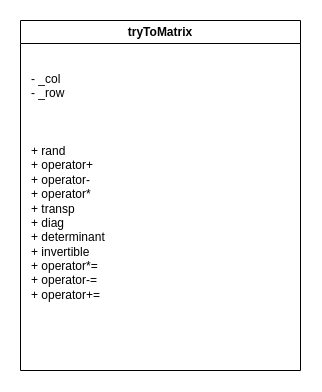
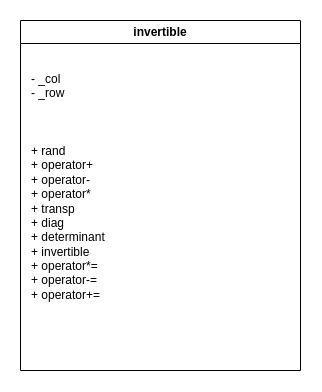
- <mxCell id="2" value="tryToMatrix" style="swimlane;whiteSpace=wrap" parent="1" vertex="1"><mxGeometry x="20" y="20" width="280" height="350" as="geometry" /></mxCell>
+ <mxCell id="2" value="invertible" style="swimlane;whiteSpace=wrap" parent="1" vertex="1"><mxGeometry x="20" y="20" width="280" height="350" as="geometry" /></mxCell>
